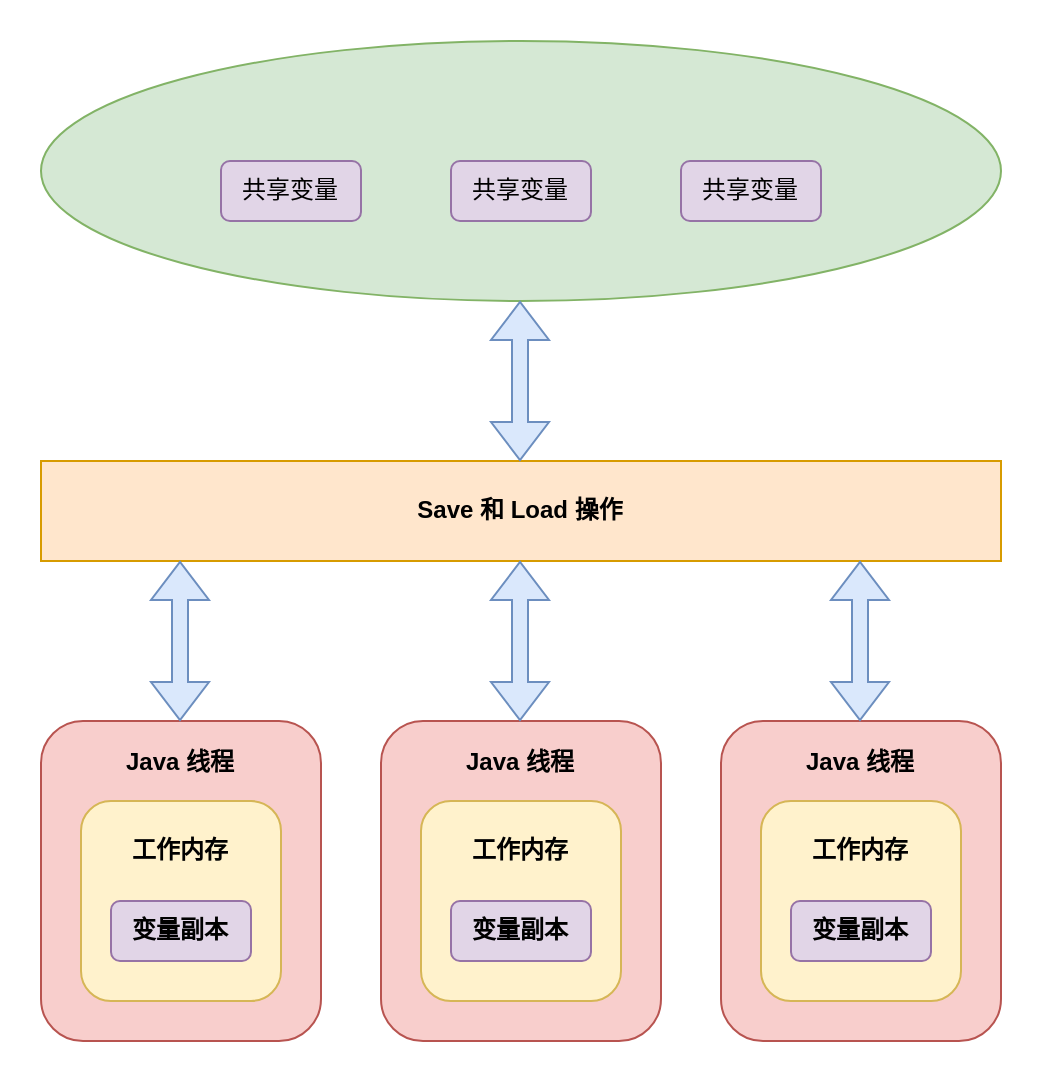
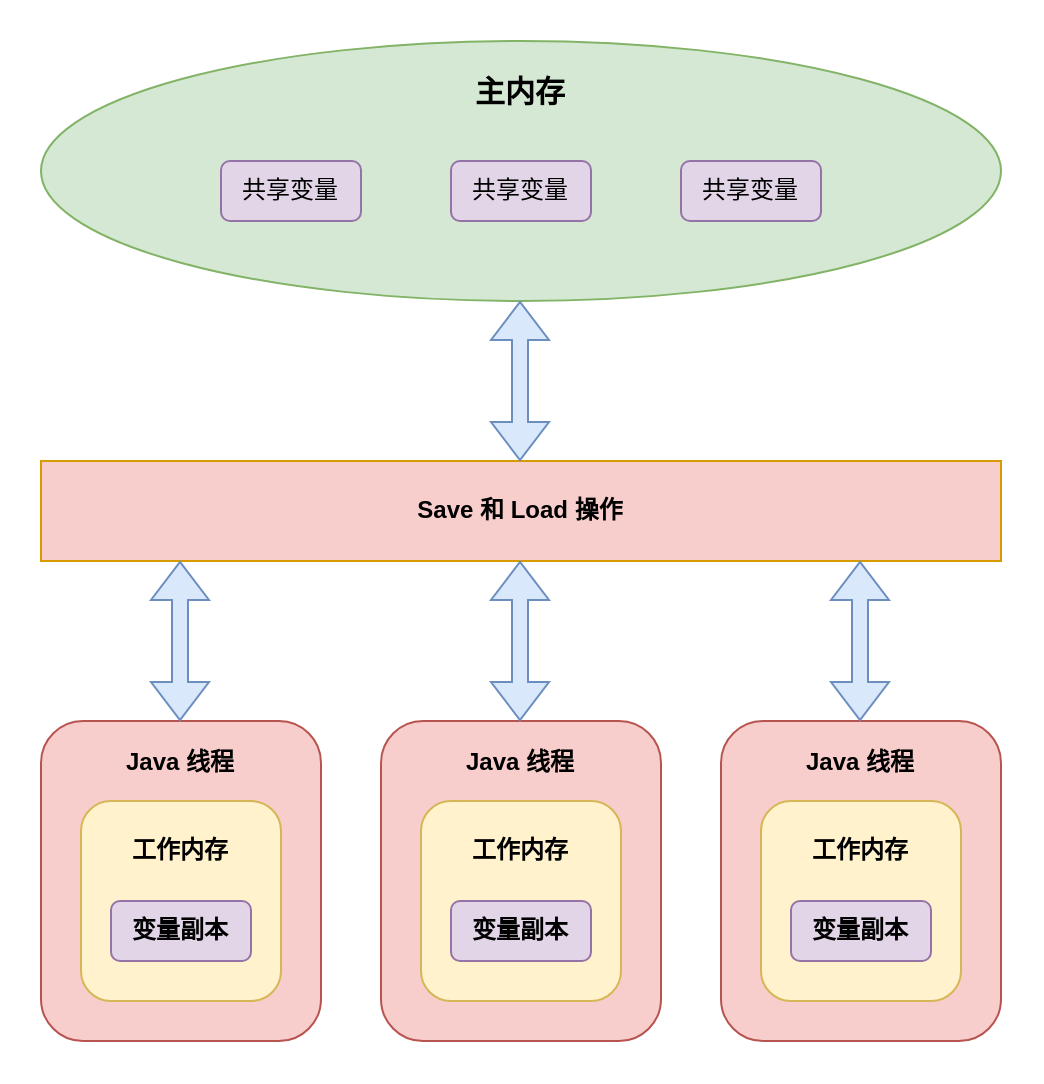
+ <mxCell id="26" value="主内存" style="text;html=1;strokeColor=none;fillColor=none;align=center;verticalAlign=middle;whiteSpace=wrap;rounded=0;fontStyle=1;fontSize=15;" vertex="1" parent="1"><mxGeometry x="230" y="30" width="60" height="30" as="geometry" /></mxCell>
- <mxCell id="21" value="Save 和 Load 操作" style="rounded=0;whiteSpace=wrap;html=1;fontStyle=1;fillColor=#ffe6cc;strokeColor=#d79b00;" vertex="1" parent="1"><mxGeometry x="20" y="230" width="480" height="50" as="geometry" /></mxCell>
+ <mxCell id="21" value="Save 和 Load 操作" style="rounded=0;whiteSpace=wrap;html=1;fontStyle=1;fillColor=#f8cecc;strokeColor=#d79b00;" vertex="1" parent="1"><mxGeometry x="20" y="230" width="480" height="50" as="geometry" /></mxCell>
